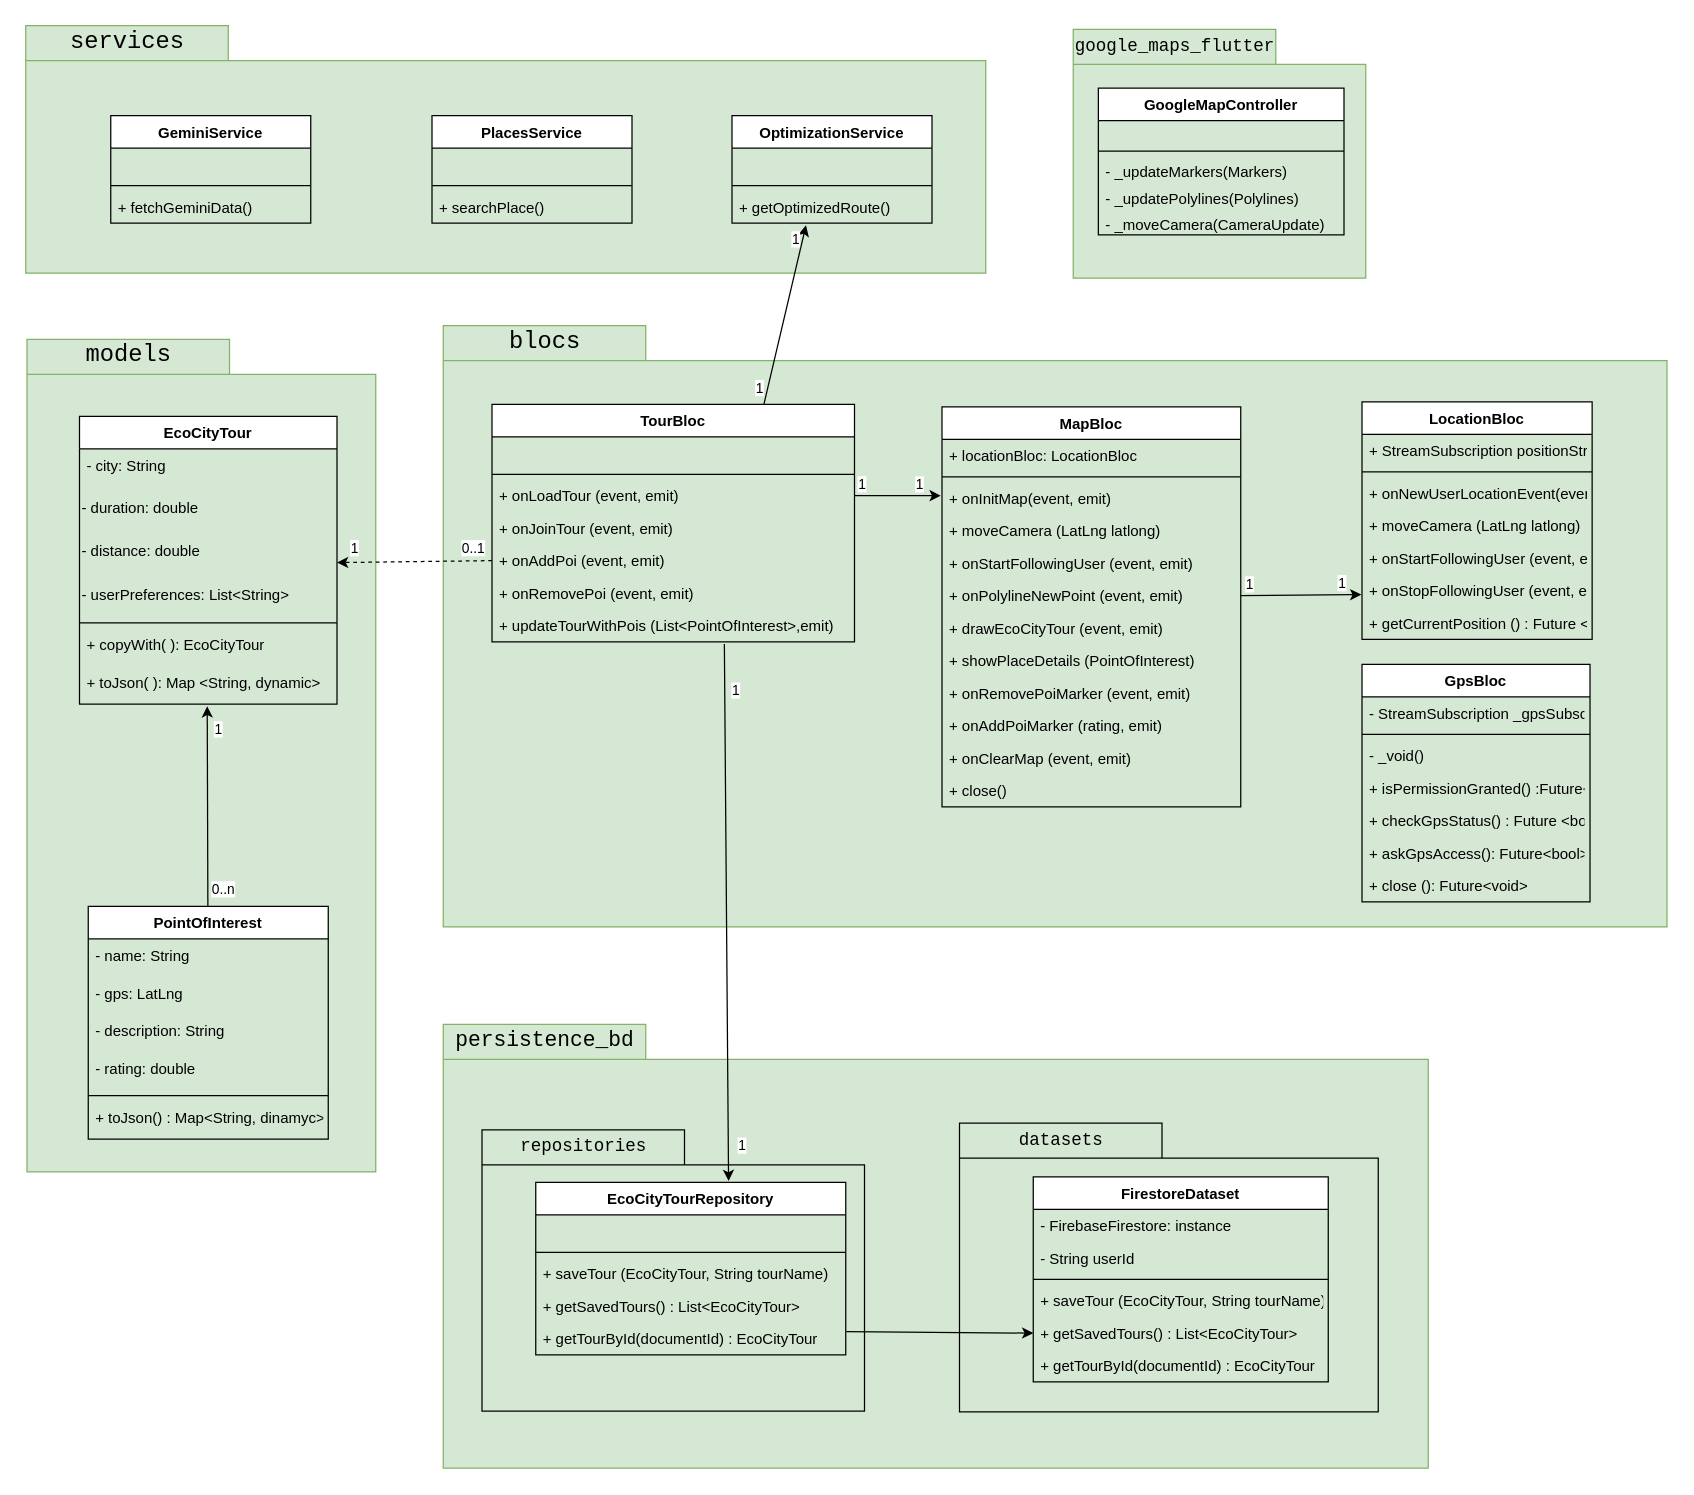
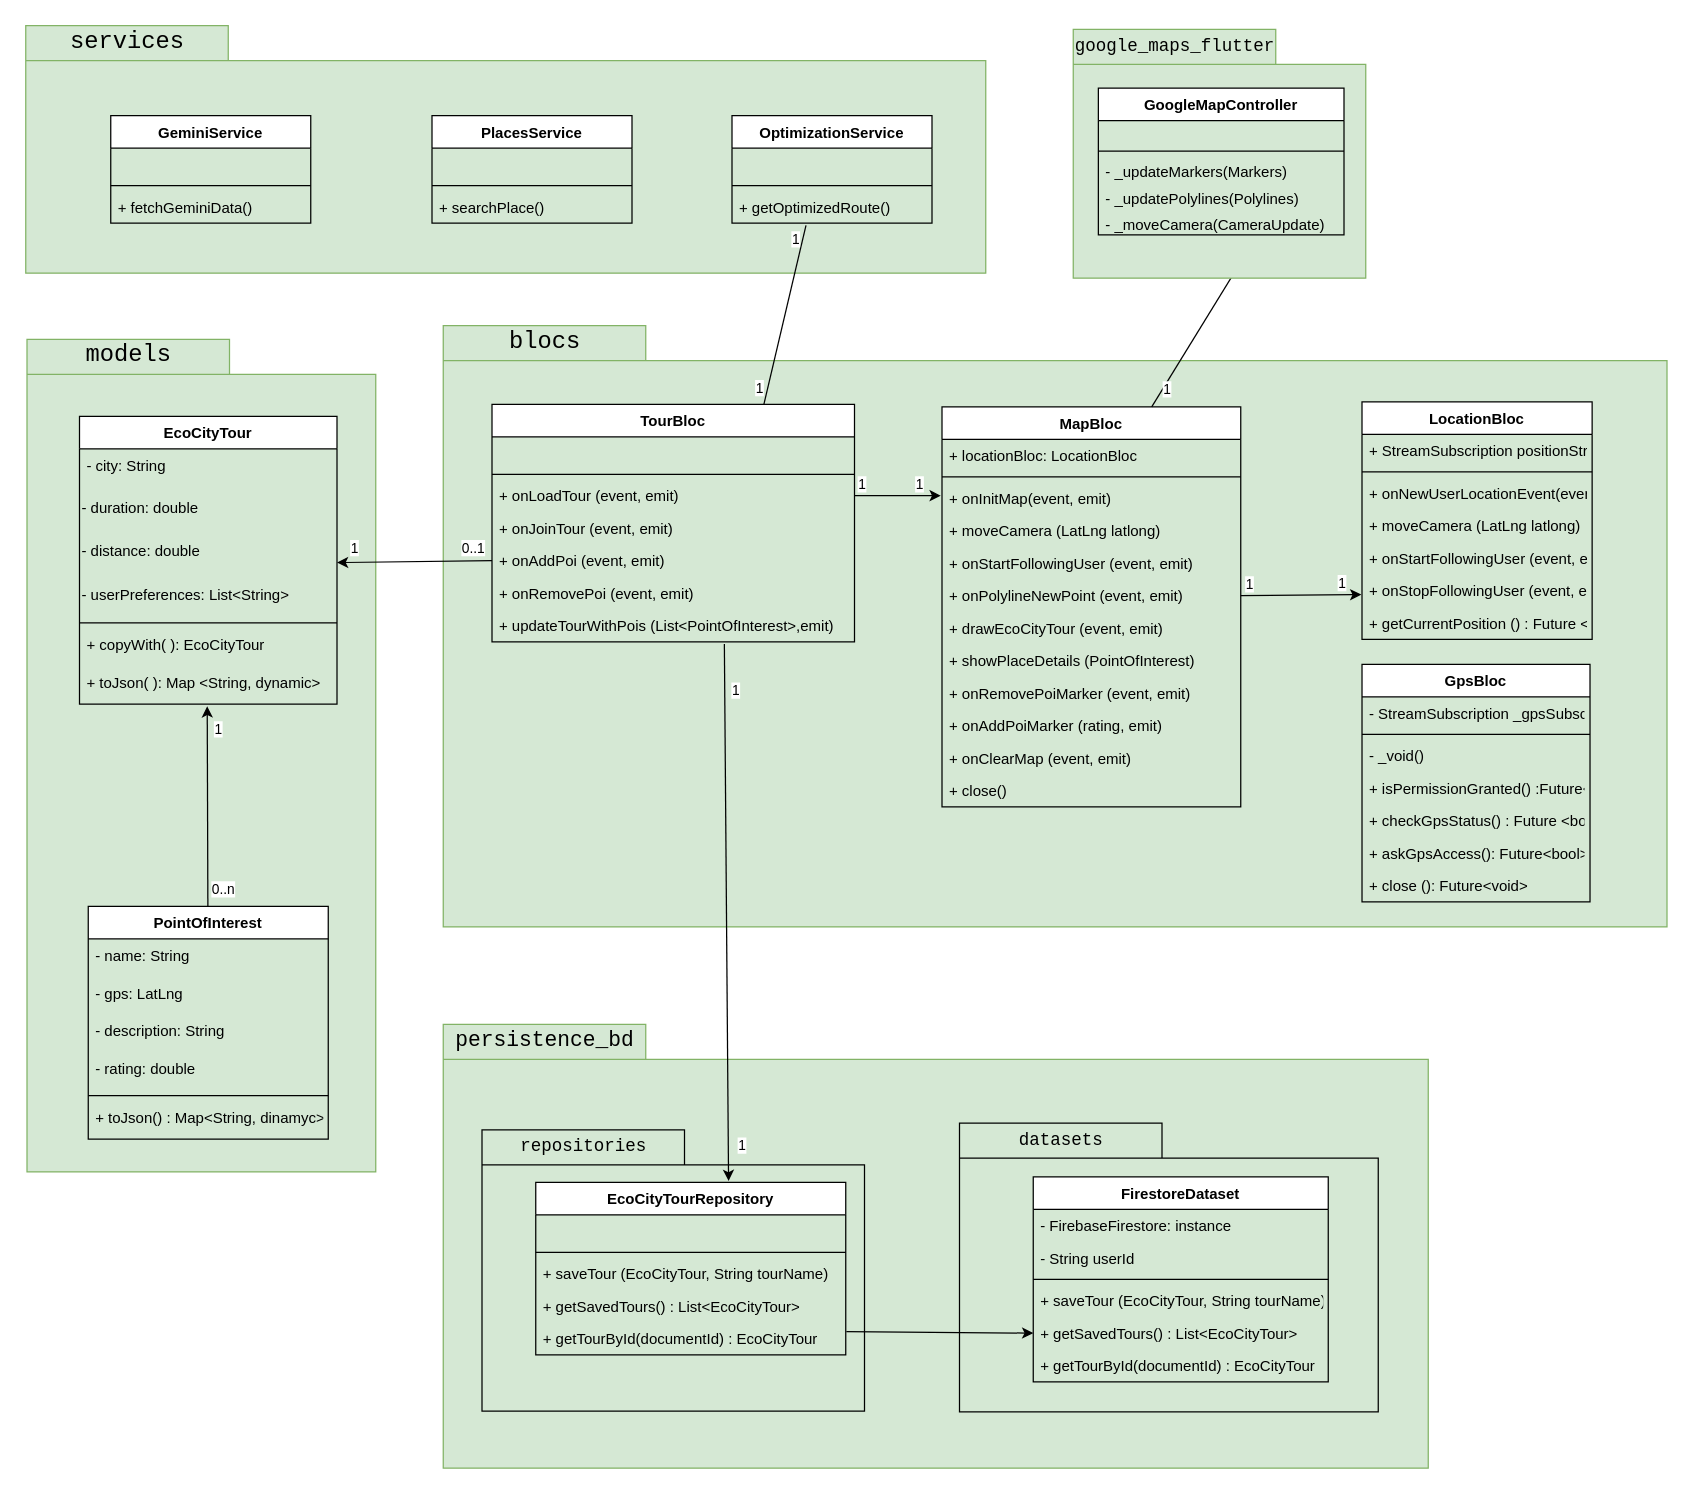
- <mxCell id="98" style="edgeStyle=none;html=1;entryX=0.37;entryY=1.066;entryDx=0;entryDy=0;exitX=0.75;exitY=0;exitDx=0;exitDy=0;entryPerimeter=0;" parent="1" source="90" target="89" edge="1"><mxGeometry relative="1" as="geometry" /></mxCell>
+ <mxCell id="98" style="edgeStyle=none;html=1;entryX=0.37;entryY=1.066;entryDx=0;entryDy=0;exitX=0.75;exitY=0;exitDx=0;exitDy=0;entryPerimeter=0;endArrow=none;" parent="1" source="90" target="89" edge="1"><mxGeometry relative="1" as="geometry" /></mxCell>
+ <mxCell id="110" style="edgeStyle=none;html=1;entryX=0.639;entryY=1.136;entryDx=0;entryDy=0;entryPerimeter=0;exitX=0.702;exitY=0;exitDx=0;exitDy=0;exitPerimeter=0;" parent="1" source="32" target="120" edge="1"><mxGeometry relative="1" as="geometry"><mxPoint x="1033" y="243" as="sourcePoint" /></mxGeometry></mxCell>
+ <mxCell id="111" value="1" style="edgeLabel;html=1;align=center;verticalAlign=middle;resizable=0;points=[];" parent="110" vertex="1" connectable="0"><mxGeometry x="-0.851" y="1" relative="1" as="geometry"><mxPoint x="6" y="-4" as="offset" /></mxGeometry></mxCell>
+ <mxCell id="112" value="1" style="edgeLabel;html=1;align=center;verticalAlign=middle;resizable=0;points=[];" parent="110" vertex="1" connectable="0"><mxGeometry x="0.227" y="-1" relative="1" as="geometry"><mxPoint x="8" y="-39" as="offset" /></mxGeometry></mxCell>
- <mxCell id="107" style="edgeStyle=none;html=1;entryX=1;entryY=0.75;entryDx=0;entryDy=0;exitX=0;exitY=0.5;exitDx=0;exitDy=0;dashed=1;" parent="1" source="95" target="68" edge="1"><mxGeometry relative="1" as="geometry" /></mxCell>
+ <mxCell id="107" style="edgeStyle=none;html=1;entryX=1;entryY=0.75;entryDx=0;entryDy=0;exitX=0;exitY=0.5;exitDx=0;exitDy=0;" parent="1" source="95" target="68" edge="1"><mxGeometry relative="1" as="geometry" /></mxCell>
